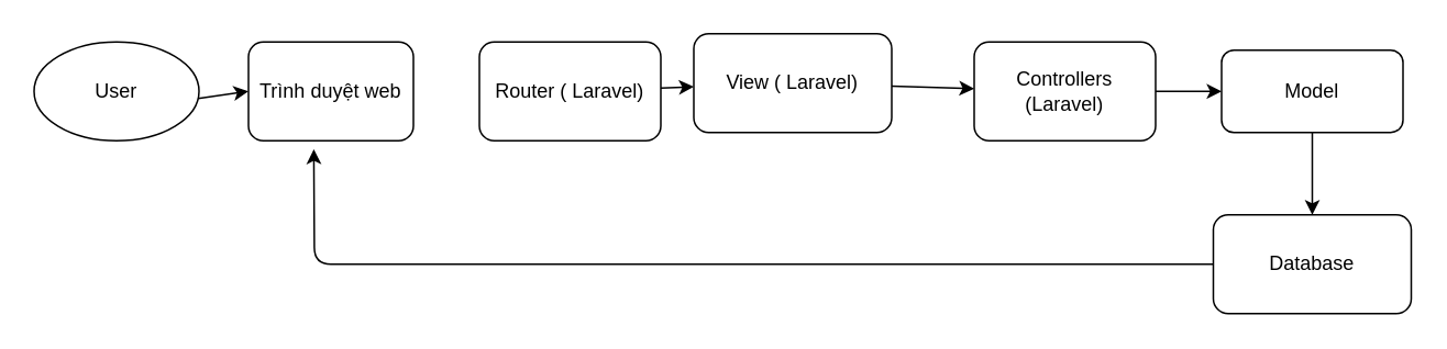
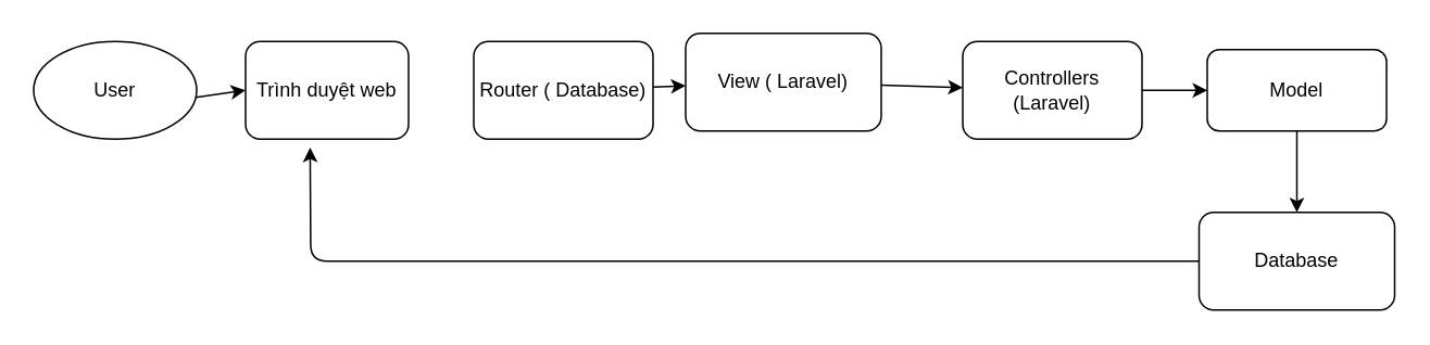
- <mxCell id="6" value="Router ( Laravel)" style="rounded=1;whiteSpace=wrap;html=1;" parent="1" vertex="1"><mxGeometry x="290" y="25" width="110" height="60" as="geometry" /></mxCell>
+ <mxCell id="6" value="Router ( Database)" style="rounded=1;whiteSpace=wrap;html=1;" parent="1" vertex="1"><mxGeometry x="290" y="25" width="110" height="60" as="geometry" /></mxCell>
